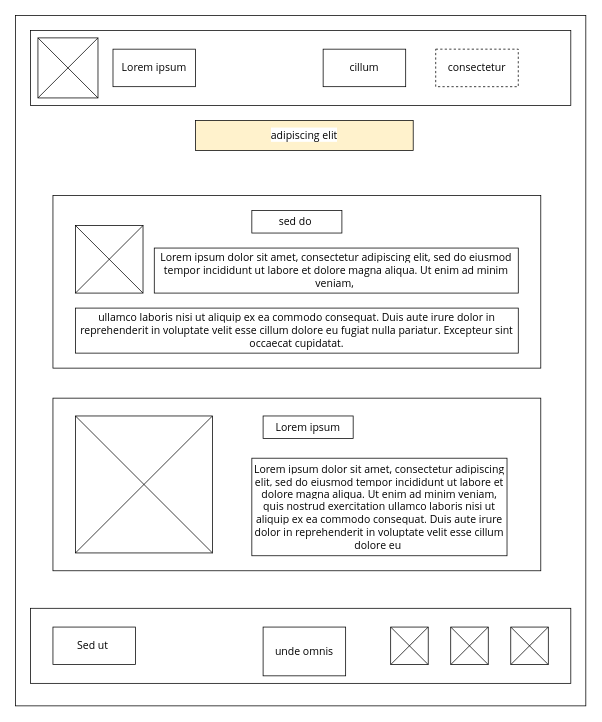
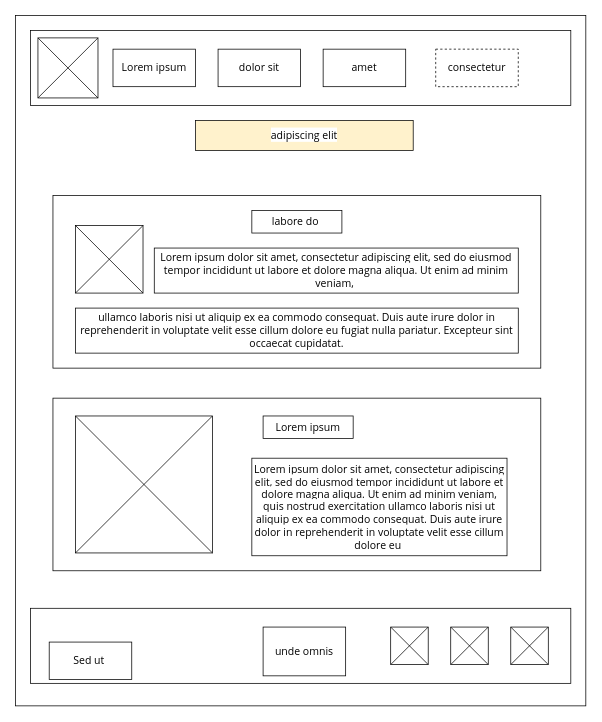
+ <mxCell id="9" value="&lt;span style=&quot;font-family: &amp;#34;open sans&amp;#34; , &amp;#34;arial&amp;#34; , sans-serif ; font-size: 14px ; text-align: justify ; background-color: rgb(255 , 255 , 255)&quot;&gt;dolor sit&lt;/span&gt;" style="rounded=0;whiteSpace=wrap;html=1;" vertex="1" parent="1"><mxGeometry x="290" y="65" width="110" height="50" as="geometry" /></mxCell>
- <mxCell id="10" value="&lt;span style=&quot;font-family: &amp;#34;open sans&amp;#34; , &amp;#34;arial&amp;#34; , sans-serif ; font-size: 14px ; text-align: justify ; background-color: rgb(255 , 255 , 255)&quot;&gt;cillum&lt;/span&gt;" style="rounded=0;whiteSpace=wrap;html=1;" vertex="1" parent="1"><mxGeometry x="430" y="65" width="110" height="50" as="geometry" /></mxCell>
+ <mxCell id="10" value="&lt;span style=&quot;font-family: &amp;#34;open sans&amp;#34; , &amp;#34;arial&amp;#34; , sans-serif ; font-size: 14px ; text-align: justify ; background-color: rgb(255 , 255 , 255)&quot;&gt;amet&lt;/span&gt;" style="rounded=0;whiteSpace=wrap;html=1;" vertex="1" parent="1"><mxGeometry x="430" y="65" width="110" height="50" as="geometry" /></mxCell>
- <mxCell id="26" value="&lt;span style=&quot;font-family: &amp;#34;open sans&amp;#34; , &amp;#34;arial&amp;#34; , sans-serif ; font-size: 14px ; text-align: justify ; background-color: rgb(255 , 255 , 255)&quot;&gt;sed do&amp;nbsp;&lt;/span&gt;" style="rounded=0;whiteSpace=wrap;html=1;" vertex="1" parent="1"><mxGeometry x="335" y="280" width="120" height="30" as="geometry" /></mxCell>
+ <mxCell id="26" value="&lt;span style=&quot;font-family: &amp;#34;open sans&amp;#34; , &amp;#34;arial&amp;#34; , sans-serif ; font-size: 14px ; text-align: justify ; background-color: rgb(255 , 255 , 255)&quot;&gt;labore do&amp;nbsp;&lt;/span&gt;" style="rounded=0;whiteSpace=wrap;html=1;" vertex="1" parent="1"><mxGeometry x="335" y="280" width="120" height="30" as="geometry" /></mxCell>
- <mxCell id="21" value="&lt;span style=&quot;font-family: &amp;#34;open sans&amp;#34; , &amp;#34;arial&amp;#34; , sans-serif ; font-size: 14px ; text-align: justify ; background-color: rgb(255 , 255 , 255)&quot;&gt;Sed ut&amp;nbsp;&lt;/span&gt;" style="rounded=0;whiteSpace=wrap;html=1;" vertex="1" parent="1"><mxGeometry x="70" y="835" width="110" height="50" as="geometry" /></mxCell>
+ <mxCell id="21" value="&lt;span style=&quot;font-family: &amp;#34;open sans&amp;#34; , &amp;#34;arial&amp;#34; , sans-serif ; font-size: 14px ; text-align: justify ; background-color: rgb(255 , 255 , 255)&quot;&gt;Sed ut&amp;nbsp;&lt;/span&gt;" style="rounded=0;whiteSpace=wrap;html=1;" vertex="1" parent="1"><mxGeometry x="65" y="855" width="110" height="50" as="geometry" /></mxCell>
